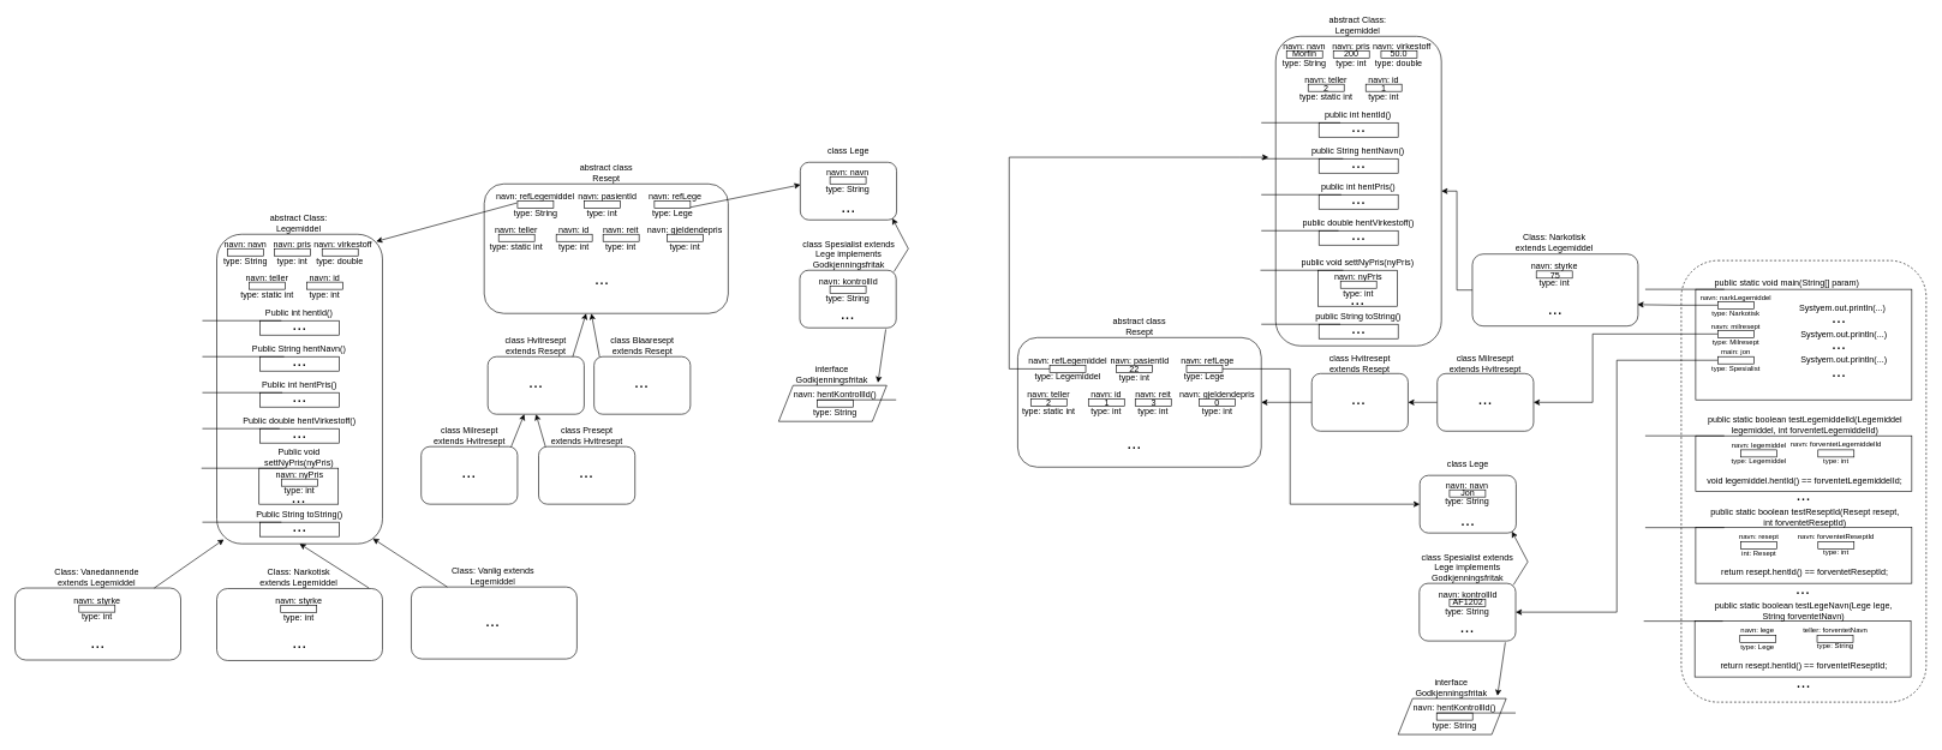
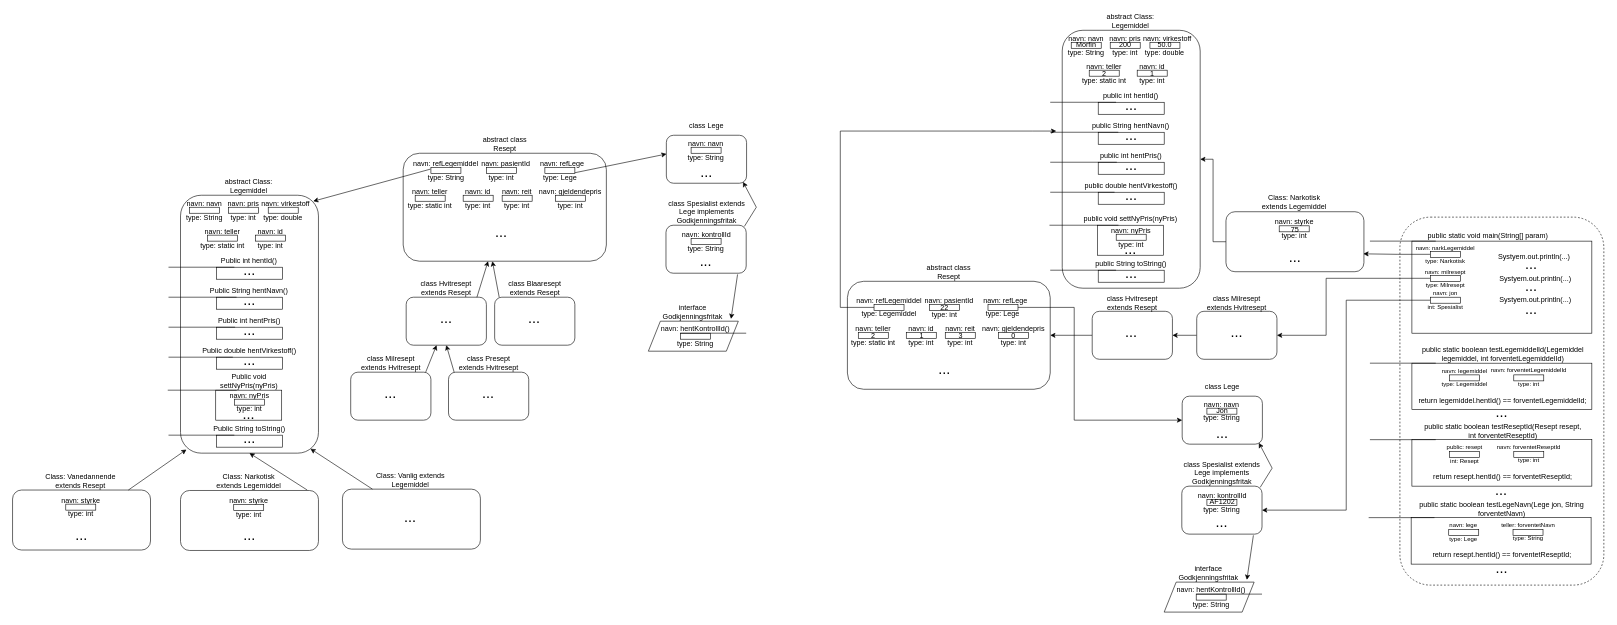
- <mxCell id="172" value="&lt;font style=&quot;font-size: 10px&quot;&gt;main: jon&lt;/font&gt;" style="text;html=1;strokeColor=none;fillColor=none;align=center;verticalAlign=middle;whiteSpace=wrap;rounded=0;fontSize=10;" vertex="1" parent="1"><mxGeometry x="2353.01" y="478" width="111.51" height="20" as="geometry" /></mxCell>
+ <mxCell id="172" value="&lt;font style=&quot;font-size: 10px&quot;&gt;navn: jon&lt;/font&gt;" style="text;html=1;strokeColor=none;fillColor=none;align=center;verticalAlign=middle;whiteSpace=wrap;rounded=0;fontSize=10;" vertex="1" parent="1"><mxGeometry x="2353.01" y="478" width="111.51" height="20" as="geometry" /></mxCell>
- <mxCell id="175" value="&lt;font style=&quot;font-size: 10px&quot;&gt;type: Spesialist&lt;/font&gt;" style="text;html=1;strokeColor=none;fillColor=none;align=center;verticalAlign=middle;whiteSpace=wrap;rounded=0;fontSize=10;" vertex="1" parent="1"><mxGeometry x="2358.77" y="503" width="100" height="15" as="geometry" /></mxCell>
+ <mxCell id="175" value="&lt;font style=&quot;font-size: 10px&quot;&gt;int: Spesialist&lt;/font&gt;" style="text;html=1;strokeColor=none;fillColor=none;align=center;verticalAlign=middle;whiteSpace=wrap;rounded=0;fontSize=10;" vertex="1" parent="1"><mxGeometry x="2358.77" y="503" width="100" height="15" as="geometry" /></mxCell>
- <mxCell id="135" value="void legemiddel.hentId() == forventetLegemiddelId;" style="text;html=1;strokeColor=none;fillColor=none;align=center;verticalAlign=middle;whiteSpace=wrap;rounded=0;dashed=1;" vertex="1" parent="1"><mxGeometry x="2349.88" y="652.5" width="308.75" height="30" as="geometry" /></mxCell>
+ <mxCell id="135" value="return legemiddel.hentId() == forventetLegemiddelId;" style="text;html=1;strokeColor=none;fillColor=none;align=center;verticalAlign=middle;whiteSpace=wrap;rounded=0;dashed=1;" vertex="1" parent="1"><mxGeometry x="2349.88" y="652.5" width="308.75" height="30" as="geometry" /></mxCell>
- <mxCell id="146" value="&lt;font style=&quot;font-size: 10px&quot;&gt;navn: resept&lt;/font&gt;" style="text;html=1;strokeColor=none;fillColor=none;align=center;verticalAlign=middle;whiteSpace=wrap;rounded=0;fontSize=10;" vertex="1" parent="1"><mxGeometry x="2390.66" y="735" width="100" height="20" as="geometry" /></mxCell>
+ <mxCell id="146" value="&lt;font style=&quot;font-size: 10px&quot;&gt;public: resept&lt;/font&gt;" style="text;html=1;strokeColor=none;fillColor=none;align=center;verticalAlign=middle;whiteSpace=wrap;rounded=0;fontSize=10;" vertex="1" parent="1"><mxGeometry x="2390.66" y="735" width="100" height="20" as="geometry" /></mxCell>
- <mxCell id="58" value="Class: Vanedannende extends Legemiddel" style="text;html=1;strokeColor=none;fillColor=none;align=center;verticalAlign=middle;whiteSpace=wrap;rounded=0;" parent="1" vertex="1"><mxGeometry x="54.37" y="786.5" width="158.75" height="30" as="geometry" /></mxCell>
+ <mxCell id="58" value="Class: Vanedannende extends Resept" style="text;html=1;strokeColor=none;fillColor=none;align=center;verticalAlign=middle;whiteSpace=wrap;rounded=0;" parent="1" vertex="1"><mxGeometry x="54.37" y="786.5" width="158.75" height="30" as="geometry" /></mxCell>
- <mxCell id="154" value="public static boolean testLegeNavn(Lege lege, String forventetNavn)" style="text;html=1;strokeColor=none;fillColor=none;align=center;verticalAlign=middle;whiteSpace=wrap;rounded=0;" vertex="1" parent="1"><mxGeometry x="2364.24" y="832.5" width="277.5" height="30" as="geometry" /></mxCell>
+ <mxCell id="154" value="public static boolean testLegeNavn(Lege jon, String forventetNavn)" style="text;html=1;strokeColor=none;fillColor=none;align=center;verticalAlign=middle;whiteSpace=wrap;rounded=0;" vertex="1" parent="1"><mxGeometry x="2364.24" y="832.5" width="277.5" height="30" as="geometry" /></mxCell>
